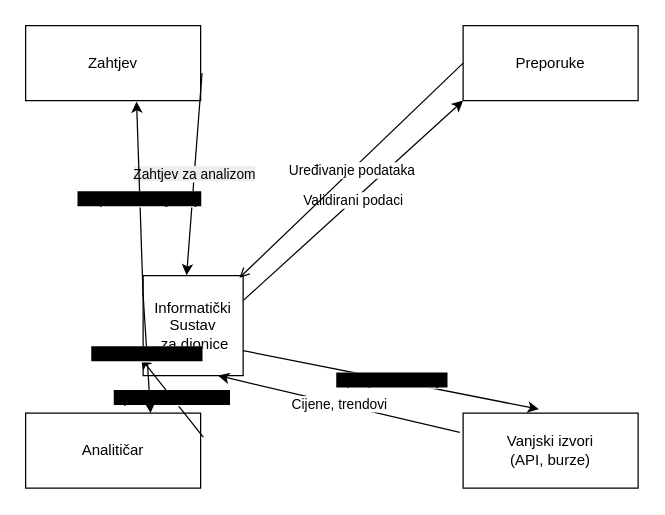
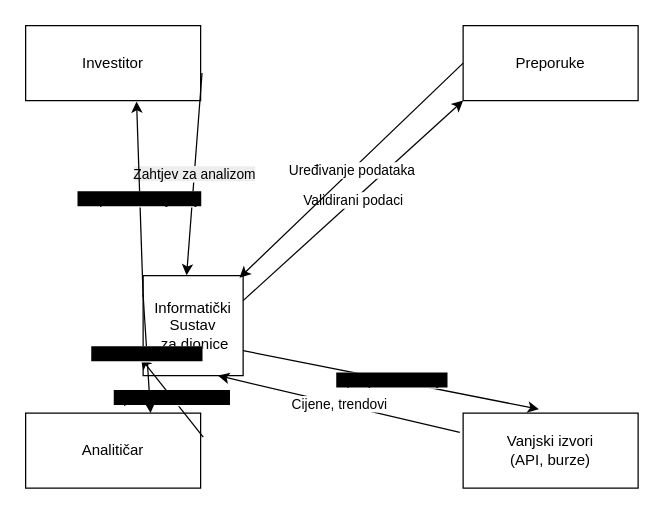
- <mxCell id="9" value="&lt;font&gt;Zahtjev&lt;/font&gt;" style="rounded=0;whiteSpace=wrap;html=1;fontColor=light-dark(#000000,#000000);fillColor=light-dark(#FFFFFF,#7EA6E0);strokeColor=light-dark(#000000,#000000);" vertex="1" parent="1"><mxGeometry x="20" y="20" width="140" height="60" as="geometry" /></mxCell>
+ <mxCell id="9" value="&lt;font&gt;Investitor&lt;/font&gt;" style="rounded=0;whiteSpace=wrap;html=1;fontColor=light-dark(#000000,#000000);fillColor=light-dark(#FFFFFF,#7EA6E0);strokeColor=light-dark(#000000,#000000);" vertex="1" parent="1"><mxGeometry x="20" y="20" width="140" height="60" as="geometry" /></mxCell>
- <mxCell id="5" value="&lt;font style=&quot;color: light-dark(rgb(0, 0, 0), rgb(0, 0, 0)); background-color: light-dark(rgb(255, 255, 255), rgb(255, 255, 255));&quot;&gt;Uređivanje podataka&lt;/font&gt;" style="endArrow=open;html=1;rounded=0;entryX=0.964;entryY=0.021;entryDx=0;entryDy=0;entryPerimeter=0;exitX=0;exitY=0.5;exitDx=0;exitDy=0;strokeColor=light-dark(#000000,#000000);" edge="1" parent="1" source="4" target="2"><mxGeometry width="50" height="50" relative="1" as="geometry"><mxPoint x="370" y="20" as="sourcePoint" /><mxPoint x="230" y="130" as="targetPoint" /></mxGeometry></mxCell>
+ <mxCell id="5" value="&lt;font style=&quot;color: light-dark(rgb(0, 0, 0), rgb(0, 0, 0)); background-color: light-dark(rgb(255, 255, 255), rgb(255, 255, 255));&quot;&gt;Uređivanje podataka&lt;/font&gt;" style="endArrow=classic;html=1;rounded=0;entryX=0.964;entryY=0.021;entryDx=0;entryDy=0;entryPerimeter=0;exitX=0;exitY=0.5;exitDx=0;exitDy=0;strokeColor=light-dark(#000000,#000000);" edge="1" parent="1" source="4" target="2"><mxGeometry width="50" height="50" relative="1" as="geometry"><mxPoint x="370" y="20" as="sourcePoint" /><mxPoint x="230" y="130" as="targetPoint" /></mxGeometry></mxCell>
